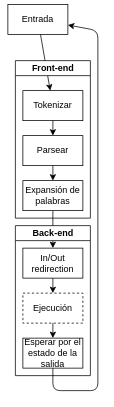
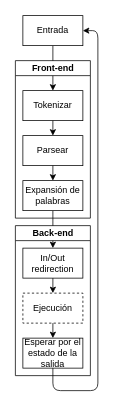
- <mxCell id="3" value="Entrada" style="rounded=0;whiteSpace=wrap;html=1;" parent="1" vertex="1"><mxGeometry x="10" y="5" width="80" height="40" as="geometry" /></mxCell>
+ <mxCell id="3" value="Entrada" style="rounded=0;whiteSpace=wrap;html=1;" parent="1" vertex="1"><mxGeometry x="30" y="20" width="80" height="40" as="geometry" /></mxCell>
